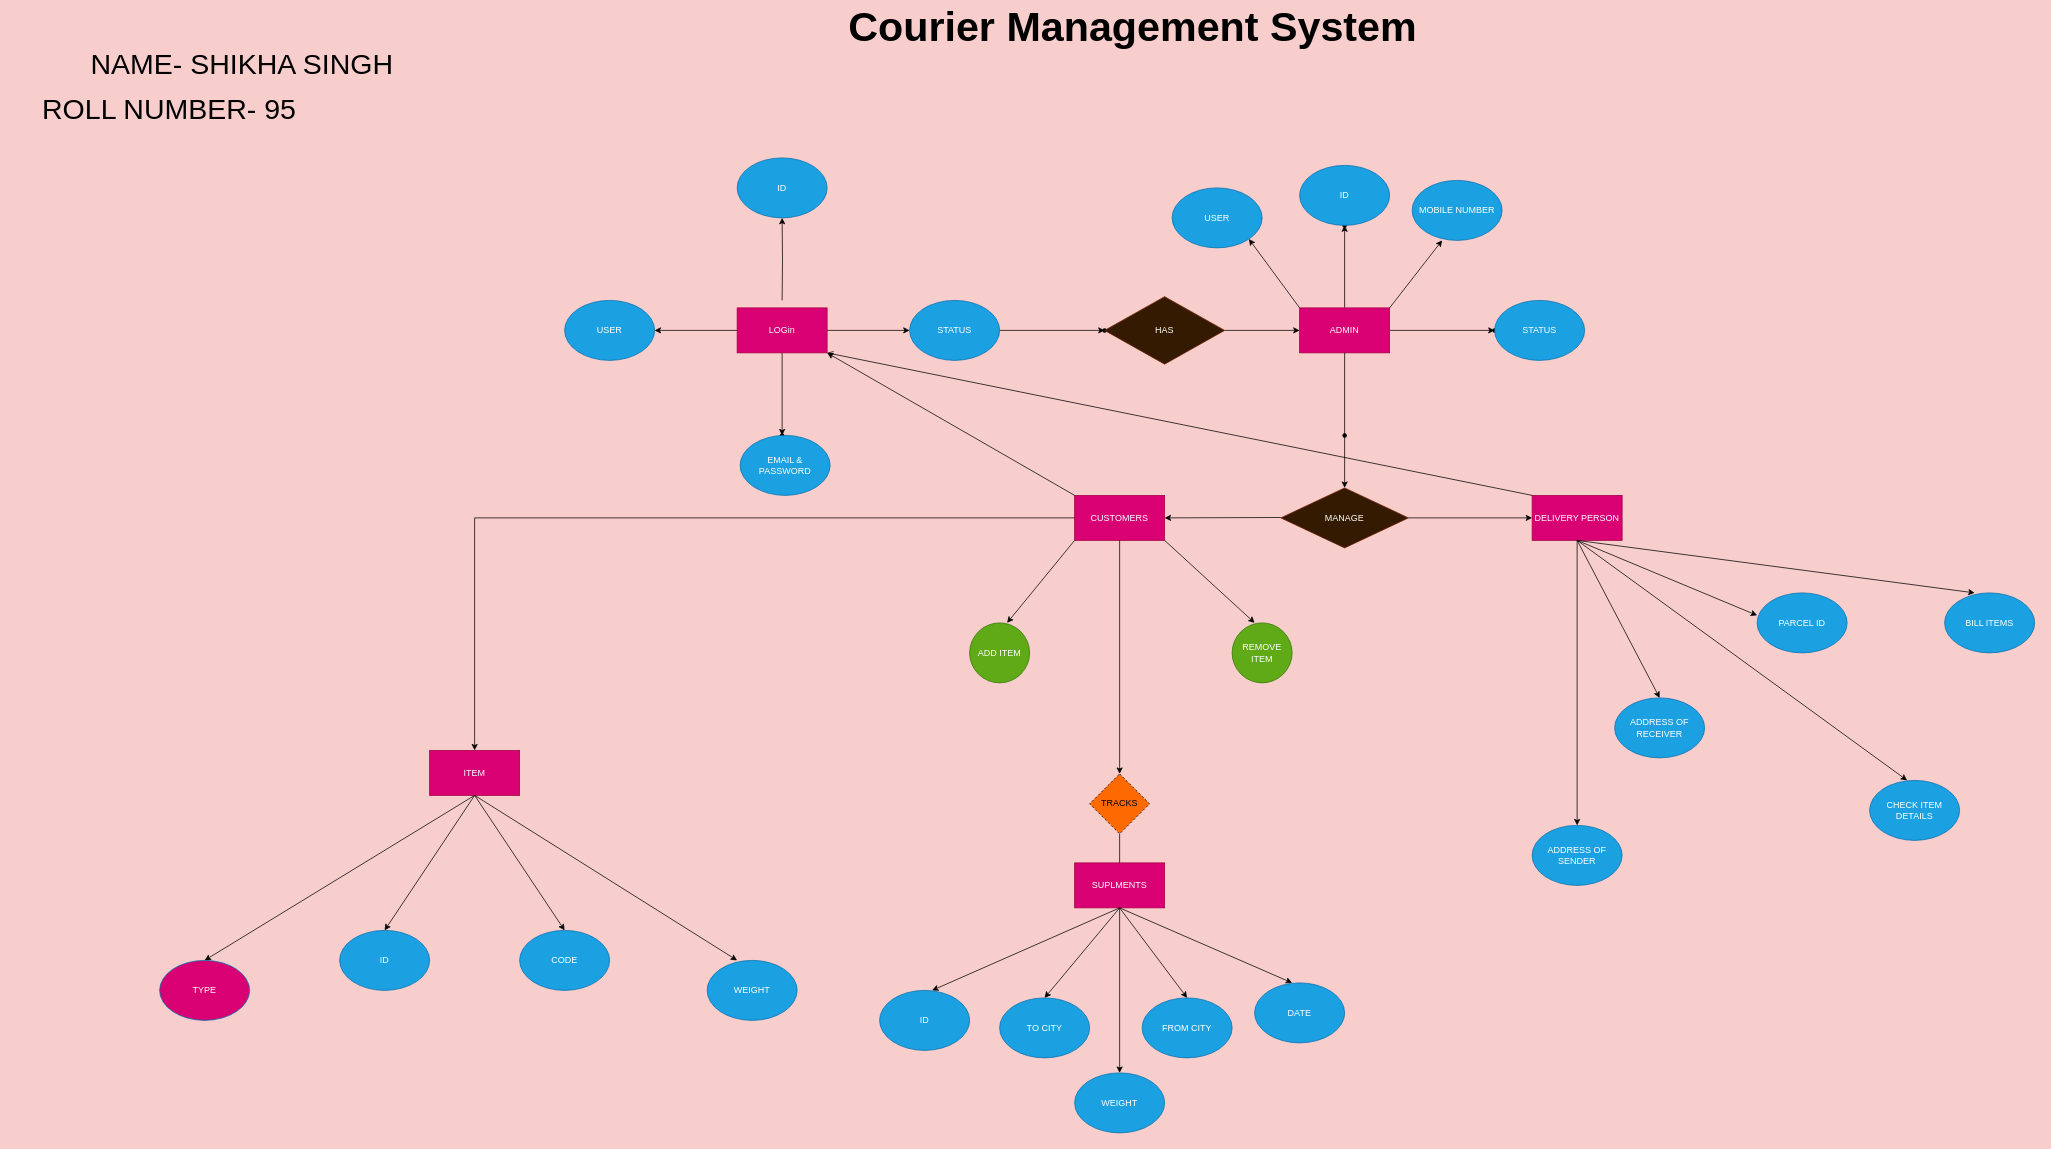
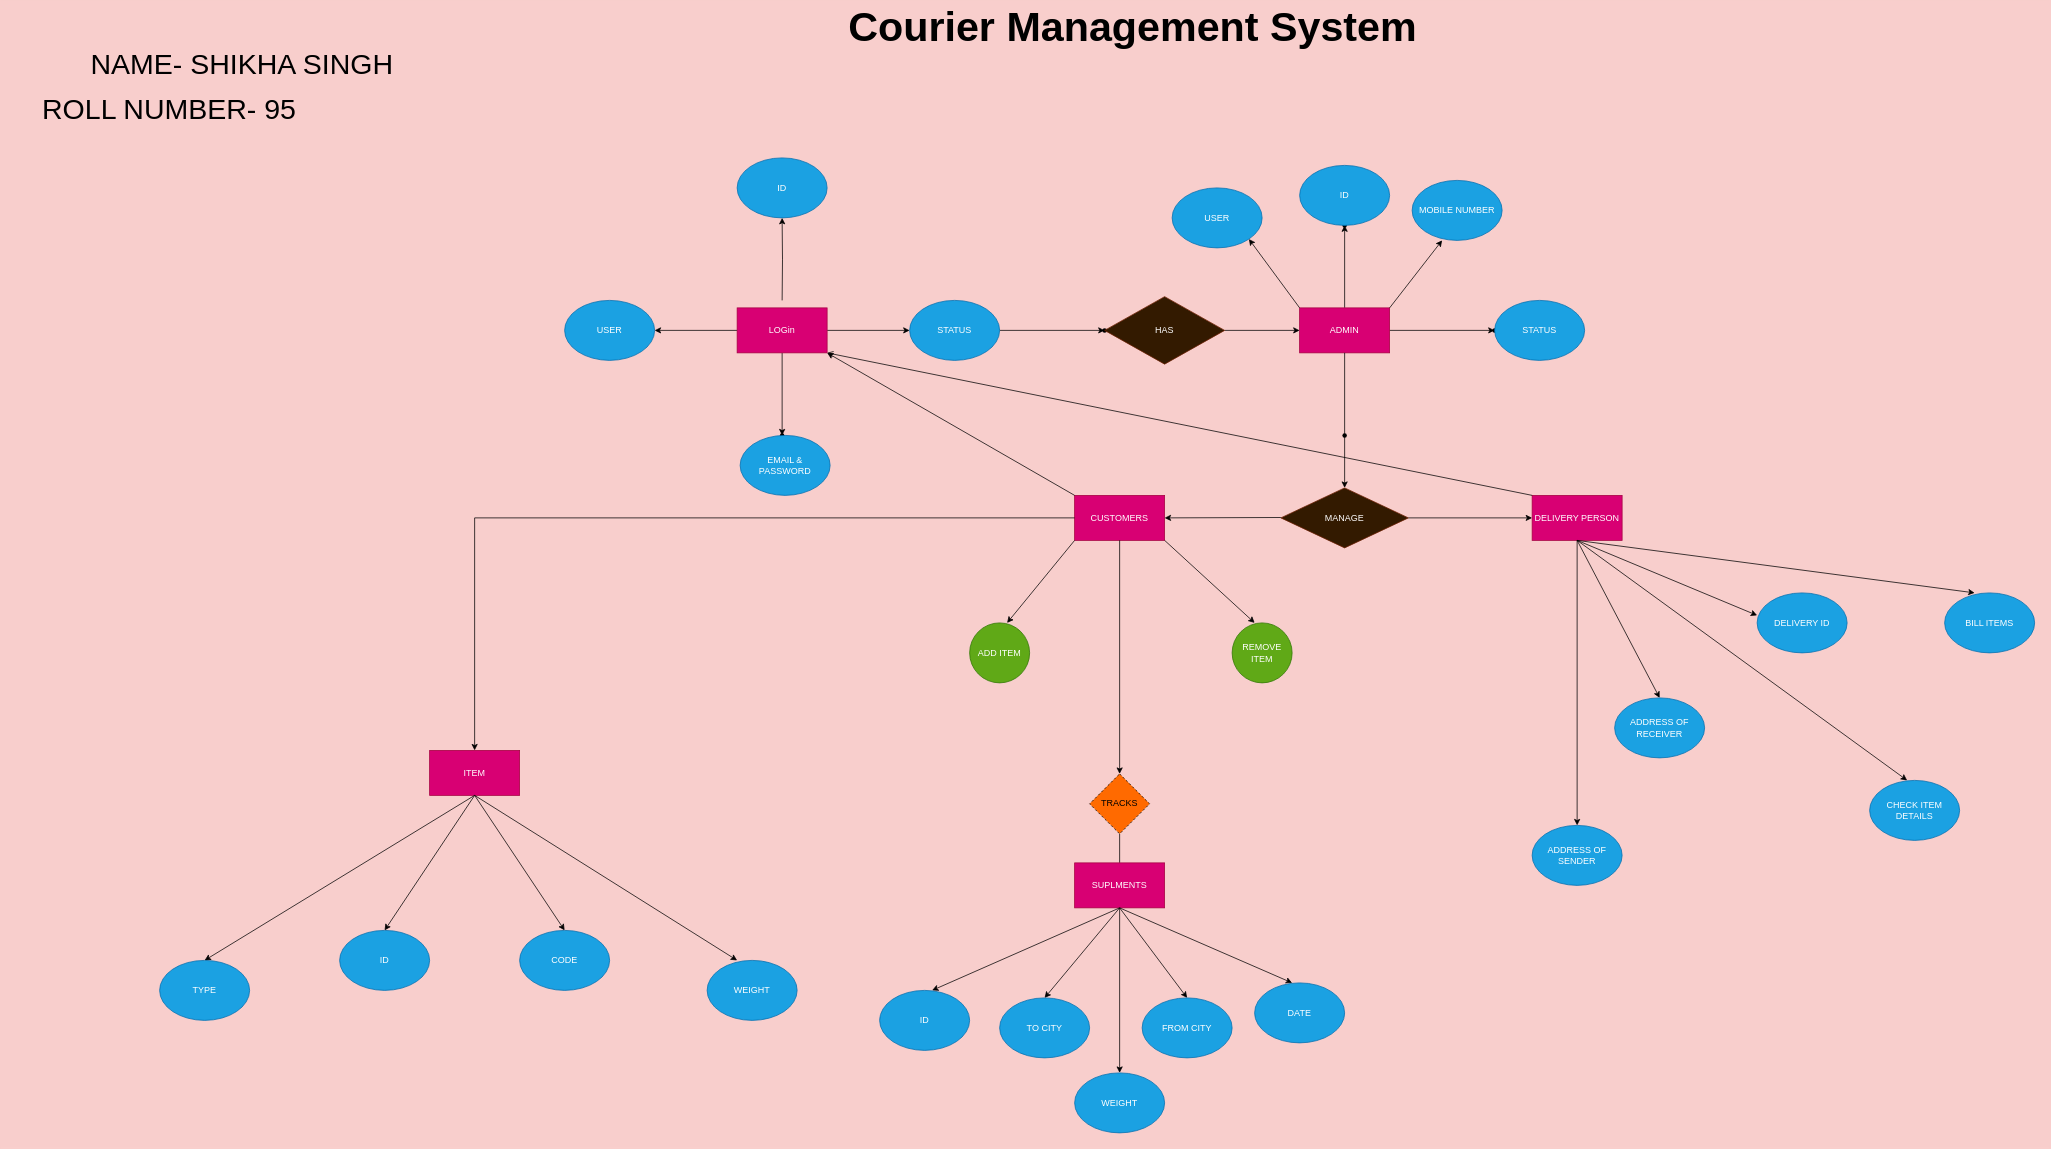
- <mxCell id="72" value="PARCEL ID" style="ellipse;whiteSpace=wrap;html=1;fillColor=#1ba1e2;fontColor=#ffffff;strokeColor=#006EAF;" vertex="1" parent="1"><mxGeometry x="2342" y="790" width="120" height="80" as="geometry" /></mxCell>
+ <mxCell id="72" value="DELIVERY ID" style="ellipse;whiteSpace=wrap;html=1;fillColor=#1ba1e2;fontColor=#ffffff;strokeColor=#006EAF;" vertex="1" parent="1"><mxGeometry x="2342" y="790" width="120" height="80" as="geometry" /></mxCell>
- <mxCell id="61" value="TYPE" style="ellipse;whiteSpace=wrap;html=1;fillColor=#d80073;fontColor=#ffffff;strokeColor=#006EAF;" vertex="1" parent="1"><mxGeometry x="212" y="1280" width="120" height="80" as="geometry" /></mxCell>
+ <mxCell id="61" value="TYPE" style="ellipse;whiteSpace=wrap;html=1;fillColor=#1ba1e2;fontColor=#ffffff;strokeColor=#006EAF;" vertex="1" parent="1"><mxGeometry x="212" y="1280" width="120" height="80" as="geometry" /></mxCell>
